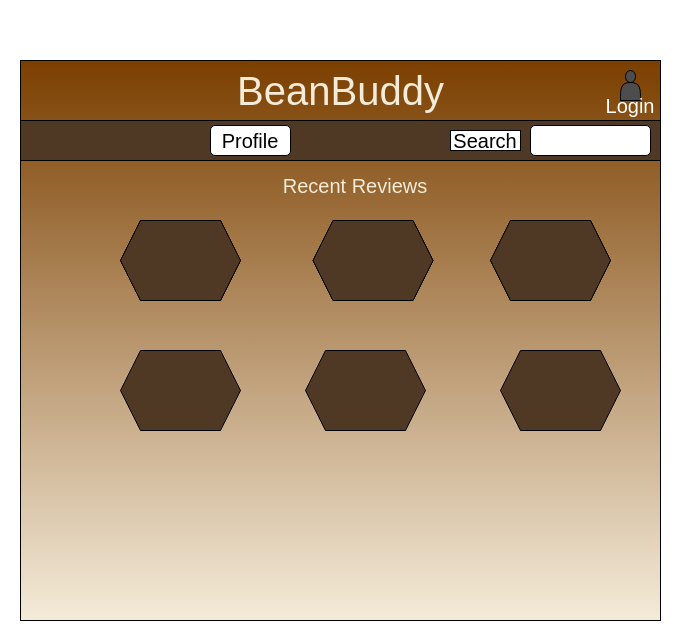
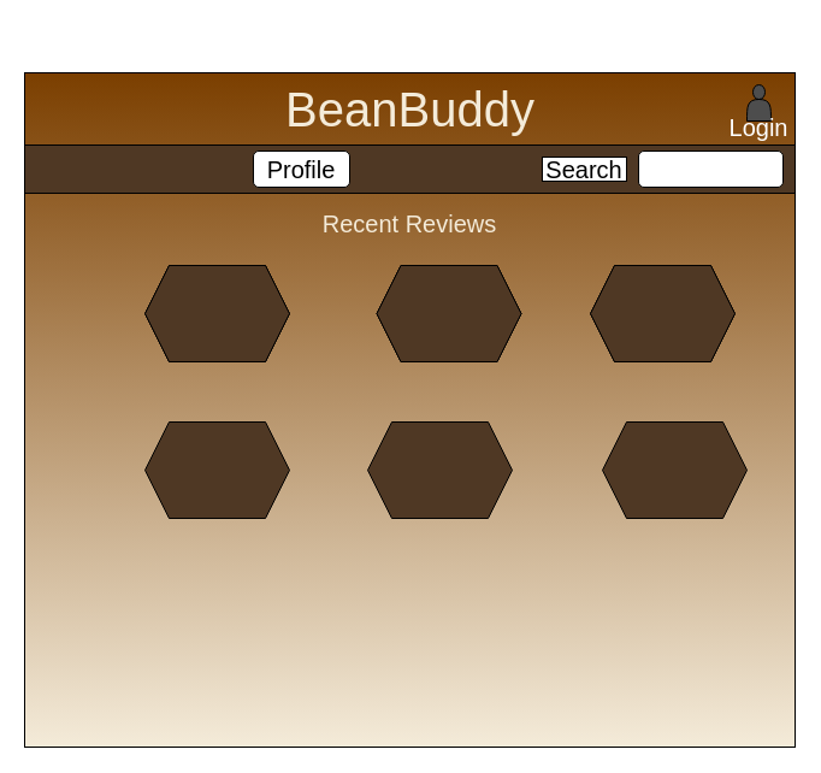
- <mxCell id="10" value="Recent Reviews" style="text;html=1;strokeColor=none;fillColor=none;align=center;verticalAlign=middle;whiteSpace=wrap;rounded=0;labelBackgroundColor=none;fontSize=20;fontColor=#F4EBD9;" parent="1" vertex="1"><mxGeometry x="280" y="170" width="150" height="30" as="geometry" /></mxCell>
+ <mxCell id="10" value="Recent Reviews" style="text;html=1;strokeColor=none;fillColor=none;align=center;verticalAlign=middle;whiteSpace=wrap;rounded=0;labelBackgroundColor=none;fontSize=20;fontColor=#F4EBD9;" parent="1" vertex="1"><mxGeometry x="265" y="170" width="150" height="30" as="geometry" /></mxCell>
